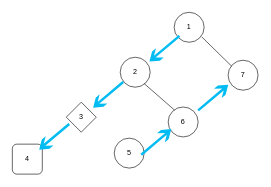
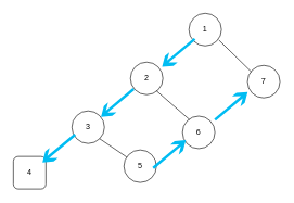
- <mxCell id="5" value="3" style="rhombus;whiteSpace=wrap;html=1;aspect=fixed;" vertex="1" parent="1"><mxGeometry x="110" y="170" width="50" height="50" as="geometry" /></mxCell>
+ <mxCell id="5" value="3" style="ellipse;whiteSpace=wrap;html=1;aspect=fixed;" vertex="1" parent="1"><mxGeometry x="110" y="170" width="50" height="50" as="geometry" /></mxCell>
+ <mxCell id="12" value="" style="endArrow=none;html=1;exitX=1;exitY=1;exitDx=0;exitDy=0;" edge="1" parent="1" source="5" target="7"><mxGeometry width="50" height="50" relative="1" as="geometry"><mxPoint x="150" y="200" as="sourcePoint" /><mxPoint x="210" y="280" as="targetPoint" /></mxGeometry></mxCell>
